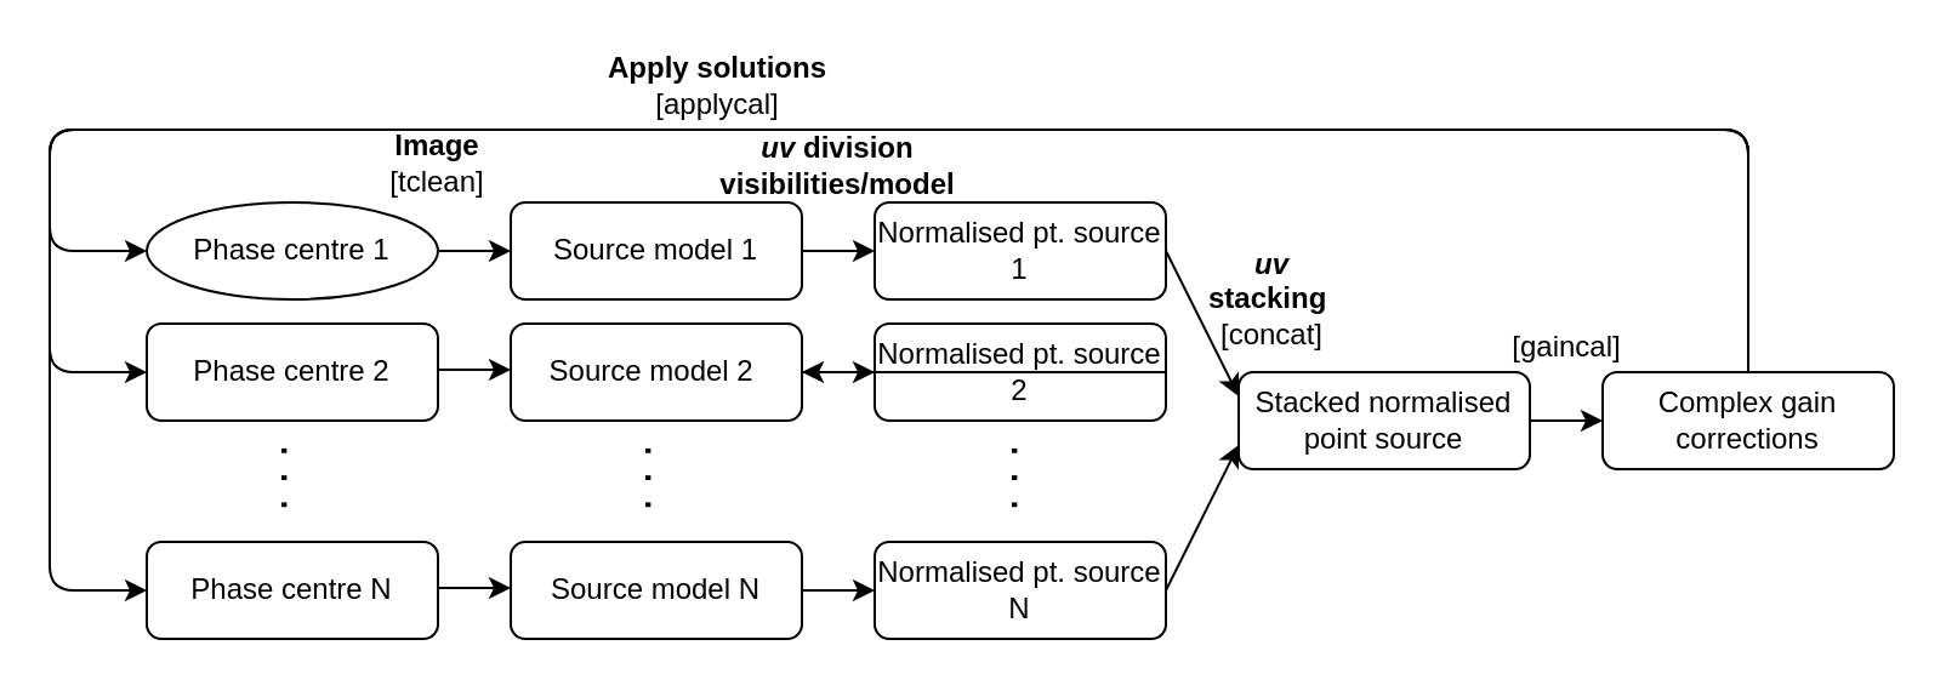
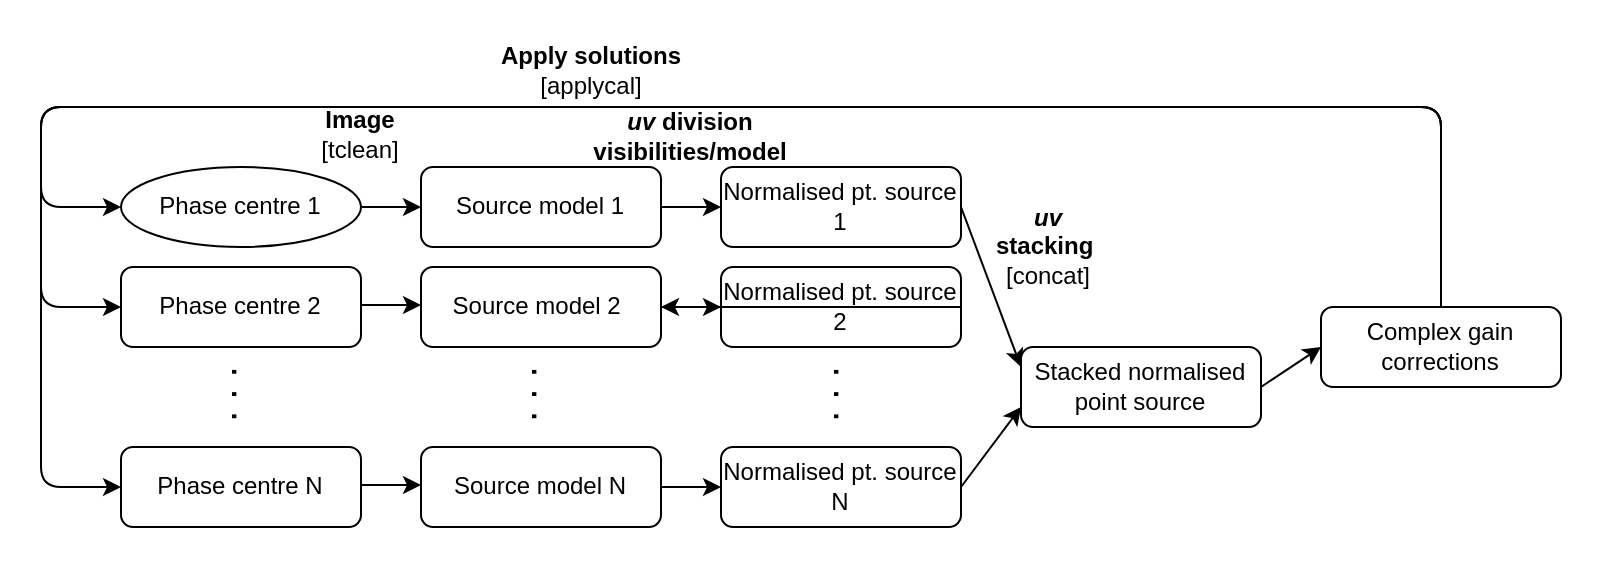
- <mxCell id="32" value="[gaincal]" style="text;html=1;align=center;verticalAlign=middle;resizable=0;points=[];;autosize=1;" vertex="1" parent="1"><mxGeometry x="615" y="133" width="60" height="20" as="geometry" /></mxCell>
- <mxCell id="17" value="Stacked normalised point source" style="rounded=1;whiteSpace=wrap;html=1;" vertex="1" parent="1"><mxGeometry x="510" y="153" width="120" height="40" as="geometry" /></mxCell>
+ <mxCell id="17" value="Stacked normalised point source" style="rounded=1;whiteSpace=wrap;html=1;" vertex="1" parent="1"><mxGeometry x="510" y="173" width="120" height="40" as="geometry" /></mxCell>
